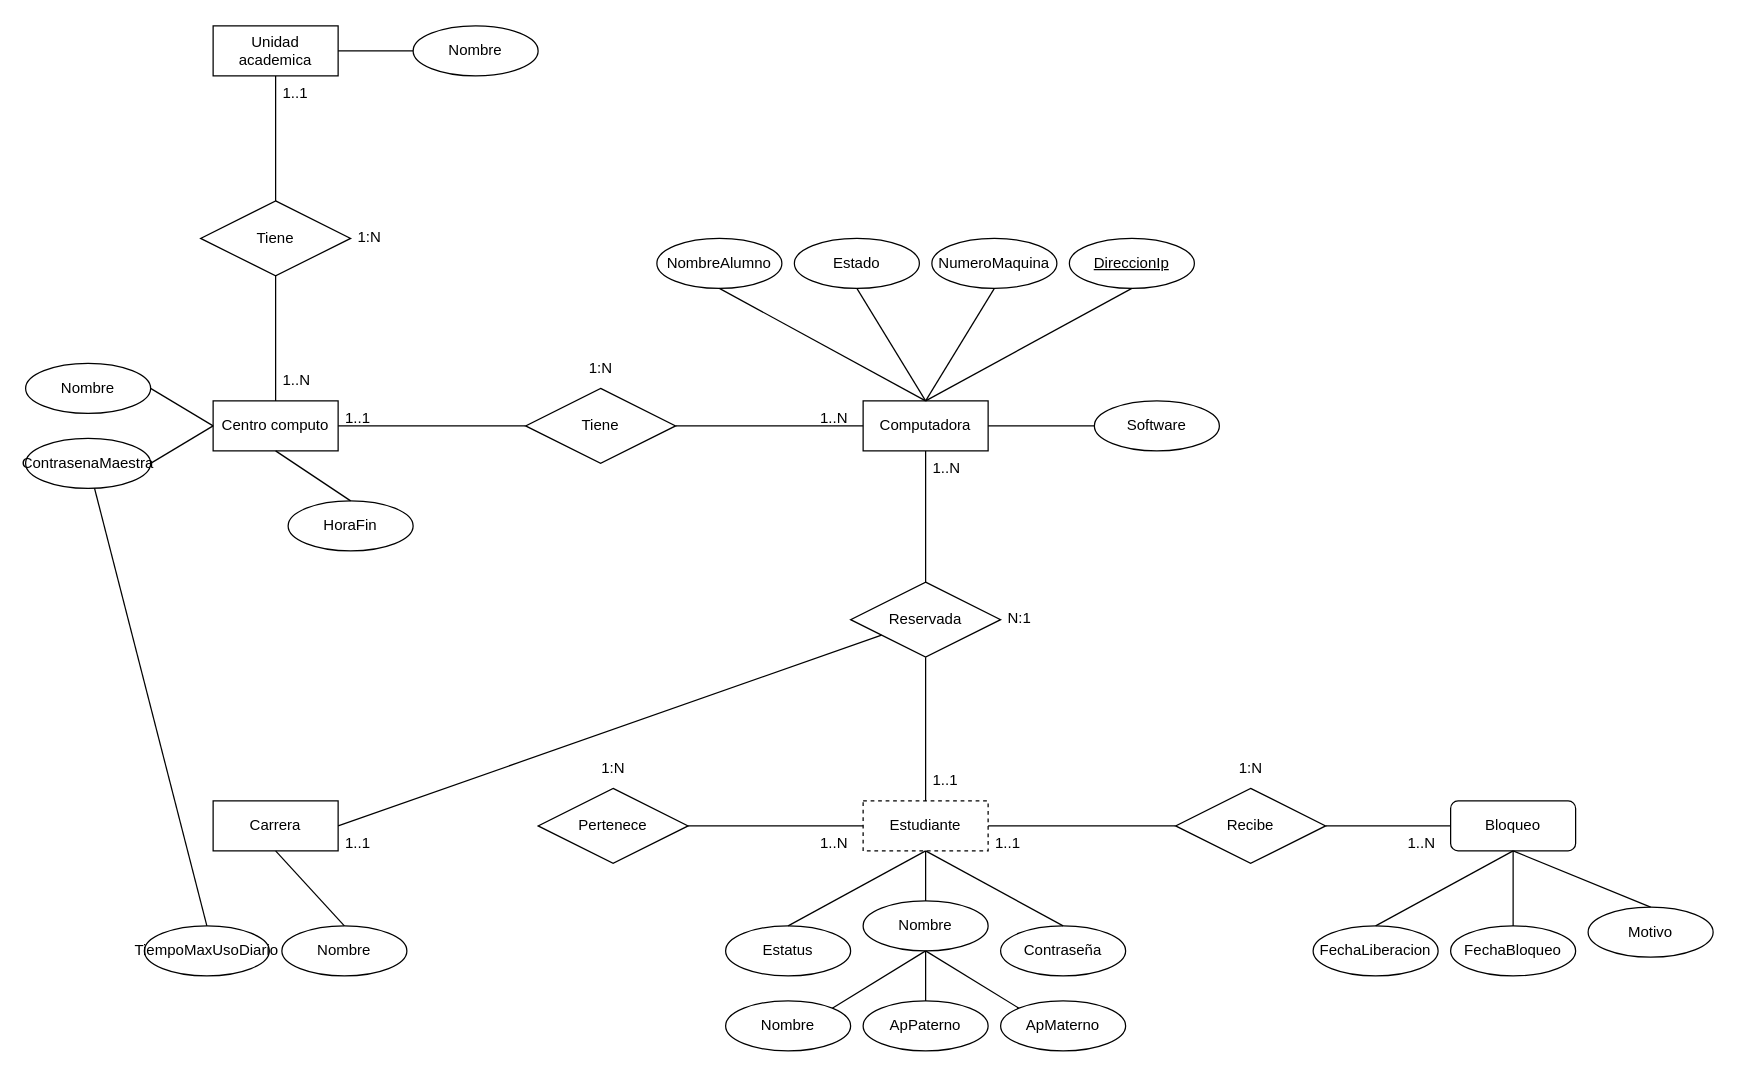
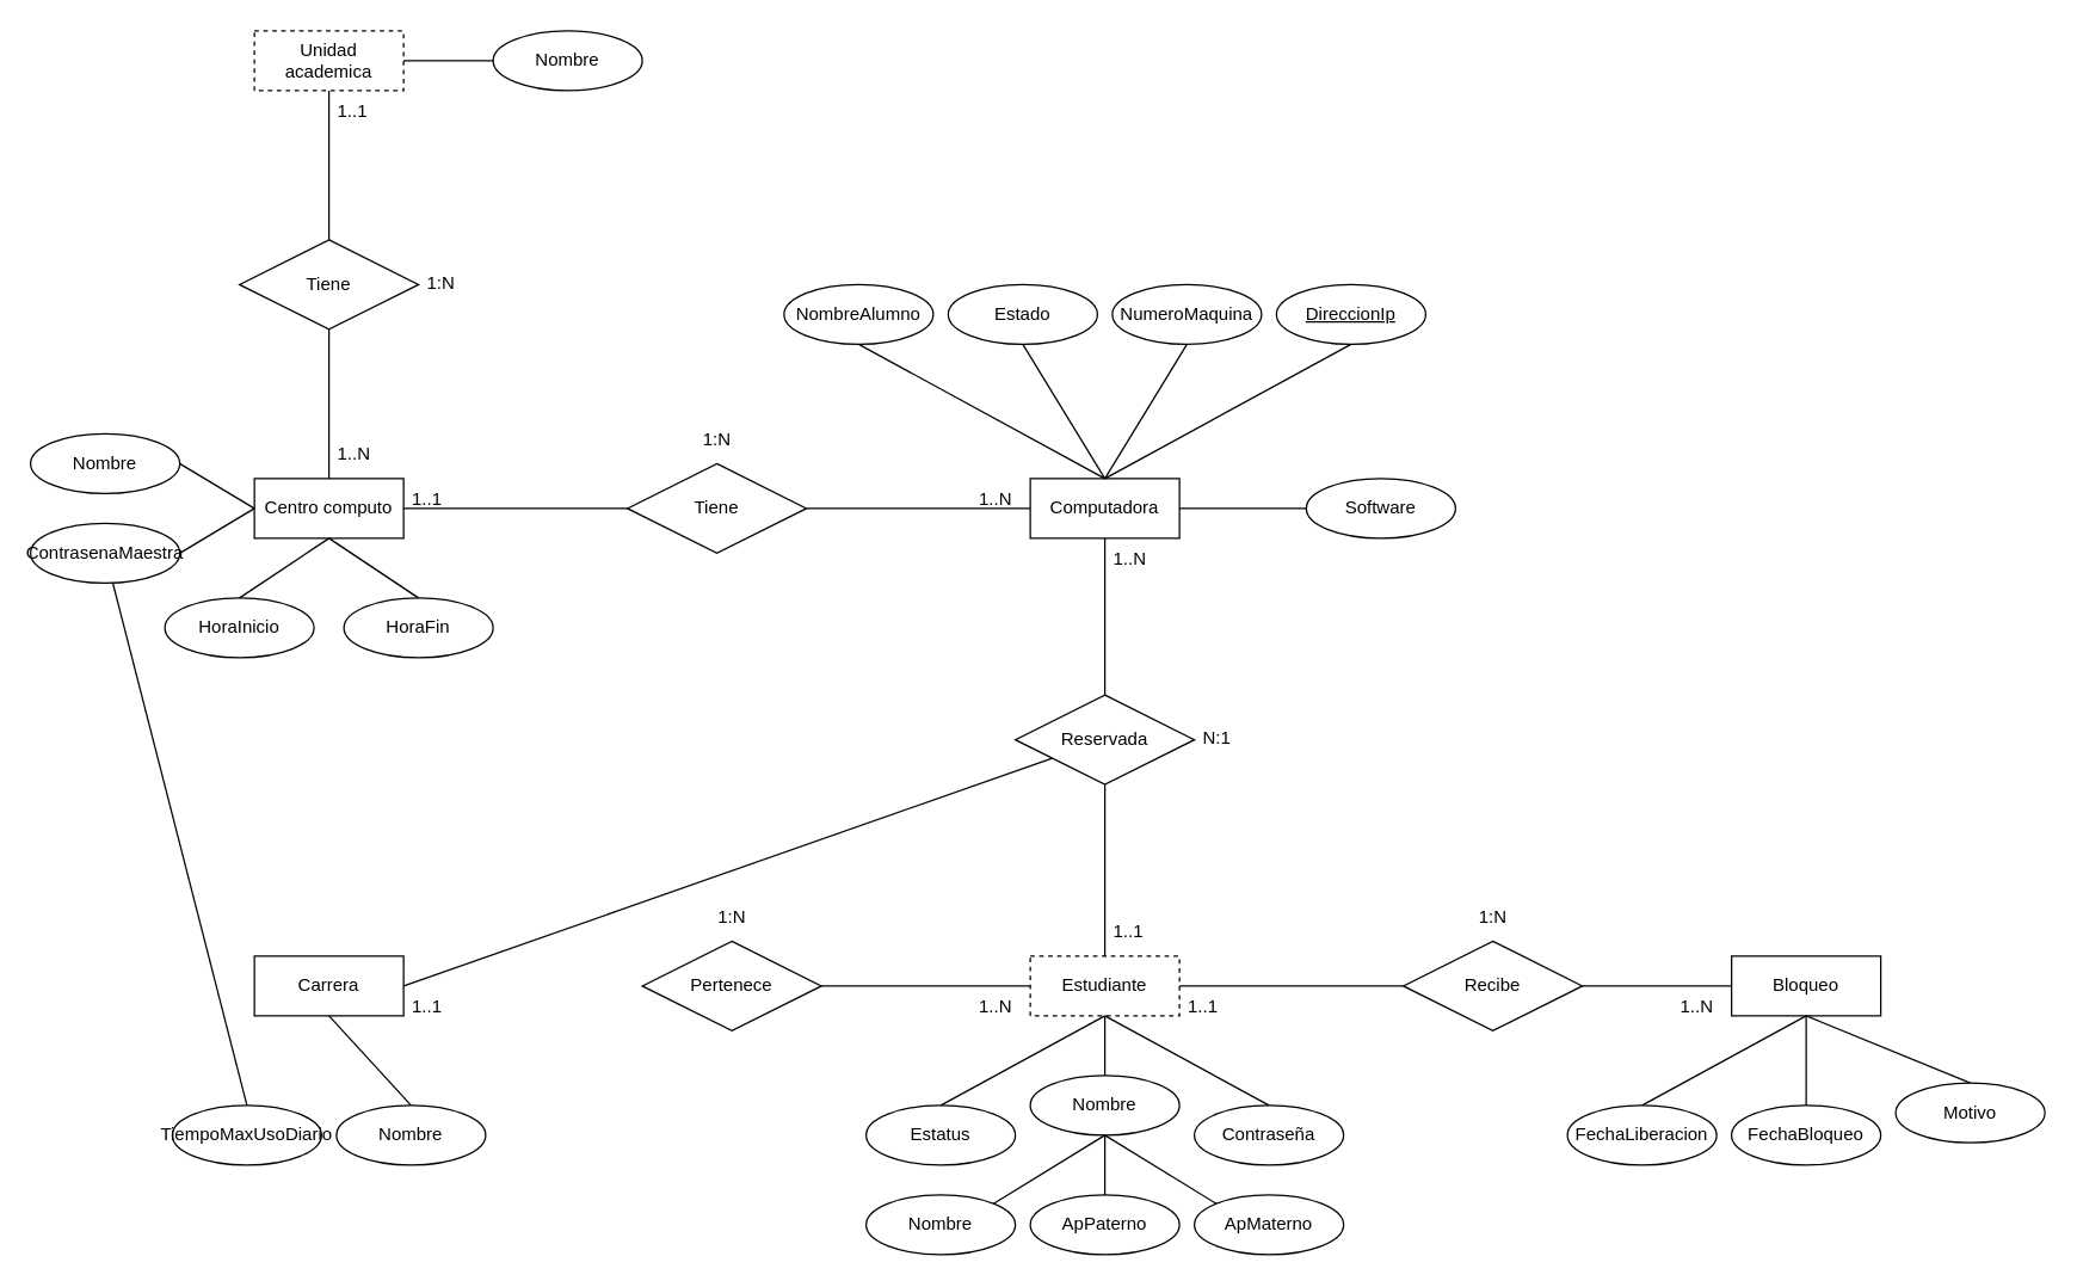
- <mxCell id="2" value="Unidad academica" style="whiteSpace=wrap;html=1;align=center;" vertex="1" parent="1"><mxGeometry x="170" y="20" width="100" height="40" as="geometry" /></mxCell>
+ <mxCell id="2" value="Unidad academica" style="whiteSpace=wrap;html=1;align=center;dashed=1;" vertex="1" parent="1"><mxGeometry x="170" y="20" width="100" height="40" as="geometry" /></mxCell>
+ <mxCell id="42" value="" style="endArrow=none;html=1;rounded=0;exitX=0.5;exitY=0;exitDx=0;exitDy=0;entryX=0.5;entryY=1;entryDx=0;entryDy=0;" edge="1" parent="1" source="37" target="3"><mxGeometry relative="1" as="geometry"><mxPoint x="130" y="370" as="sourcePoint" /><mxPoint x="180" y="350" as="targetPoint" /></mxGeometry></mxCell>
+ <mxCell id="37" value="HoraInicio" style="ellipse;whiteSpace=wrap;html=1;align=center;" vertex="1" parent="1"><mxGeometry x="110" y="400" width="100" height="40" as="geometry" /></mxCell>
- <mxCell id="6" value="Bloqueo" style="whiteSpace=wrap;html=1;align=center;rounded=1;" vertex="1" parent="1"><mxGeometry x="1160" y="640" width="100" height="40" as="geometry" /></mxCell>
+ <mxCell id="6" value="Bloqueo" style="whiteSpace=wrap;html=1;align=center;" vertex="1" parent="1"><mxGeometry x="1160" y="640" width="100" height="40" as="geometry" /></mxCell>
